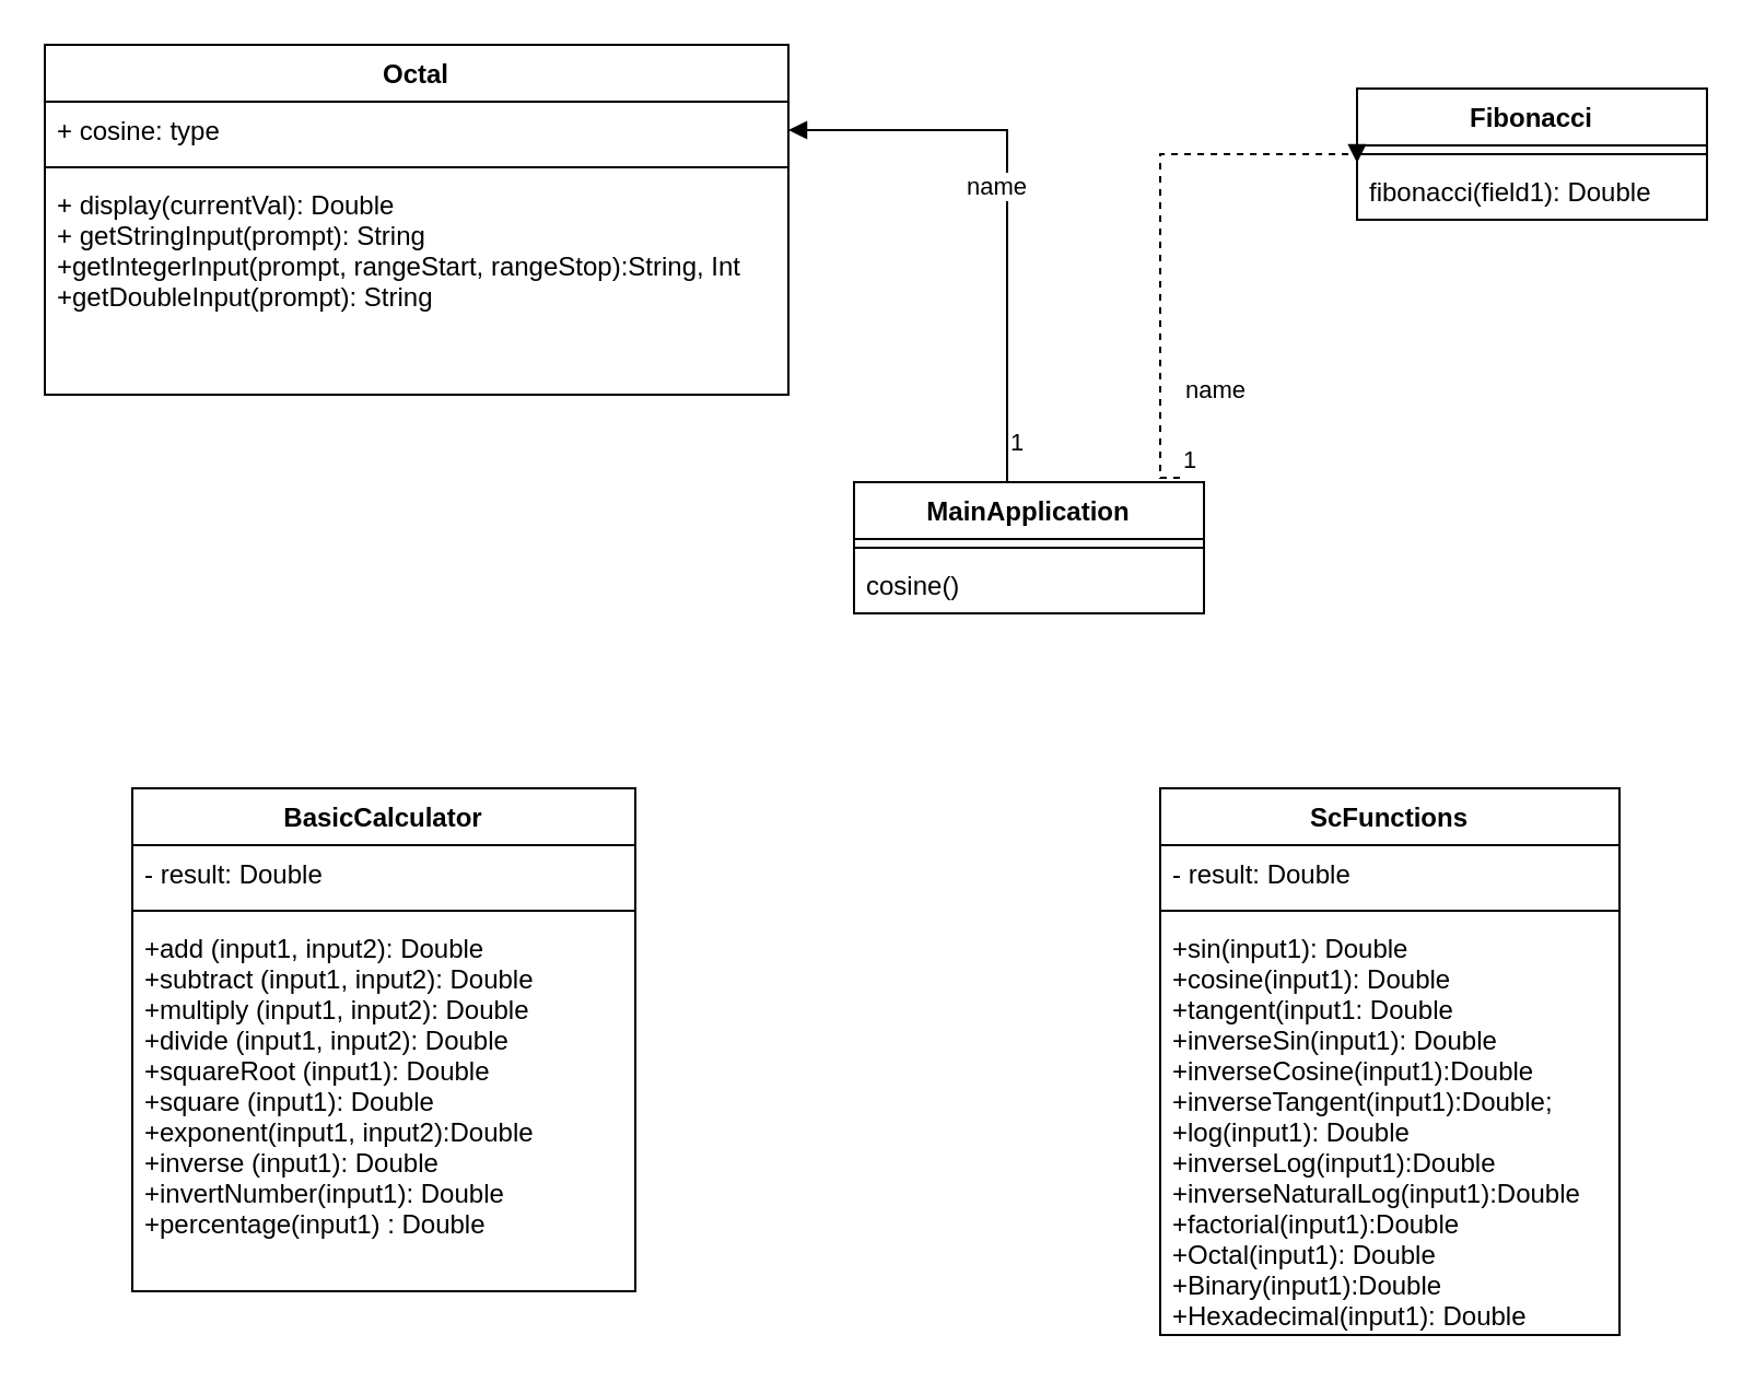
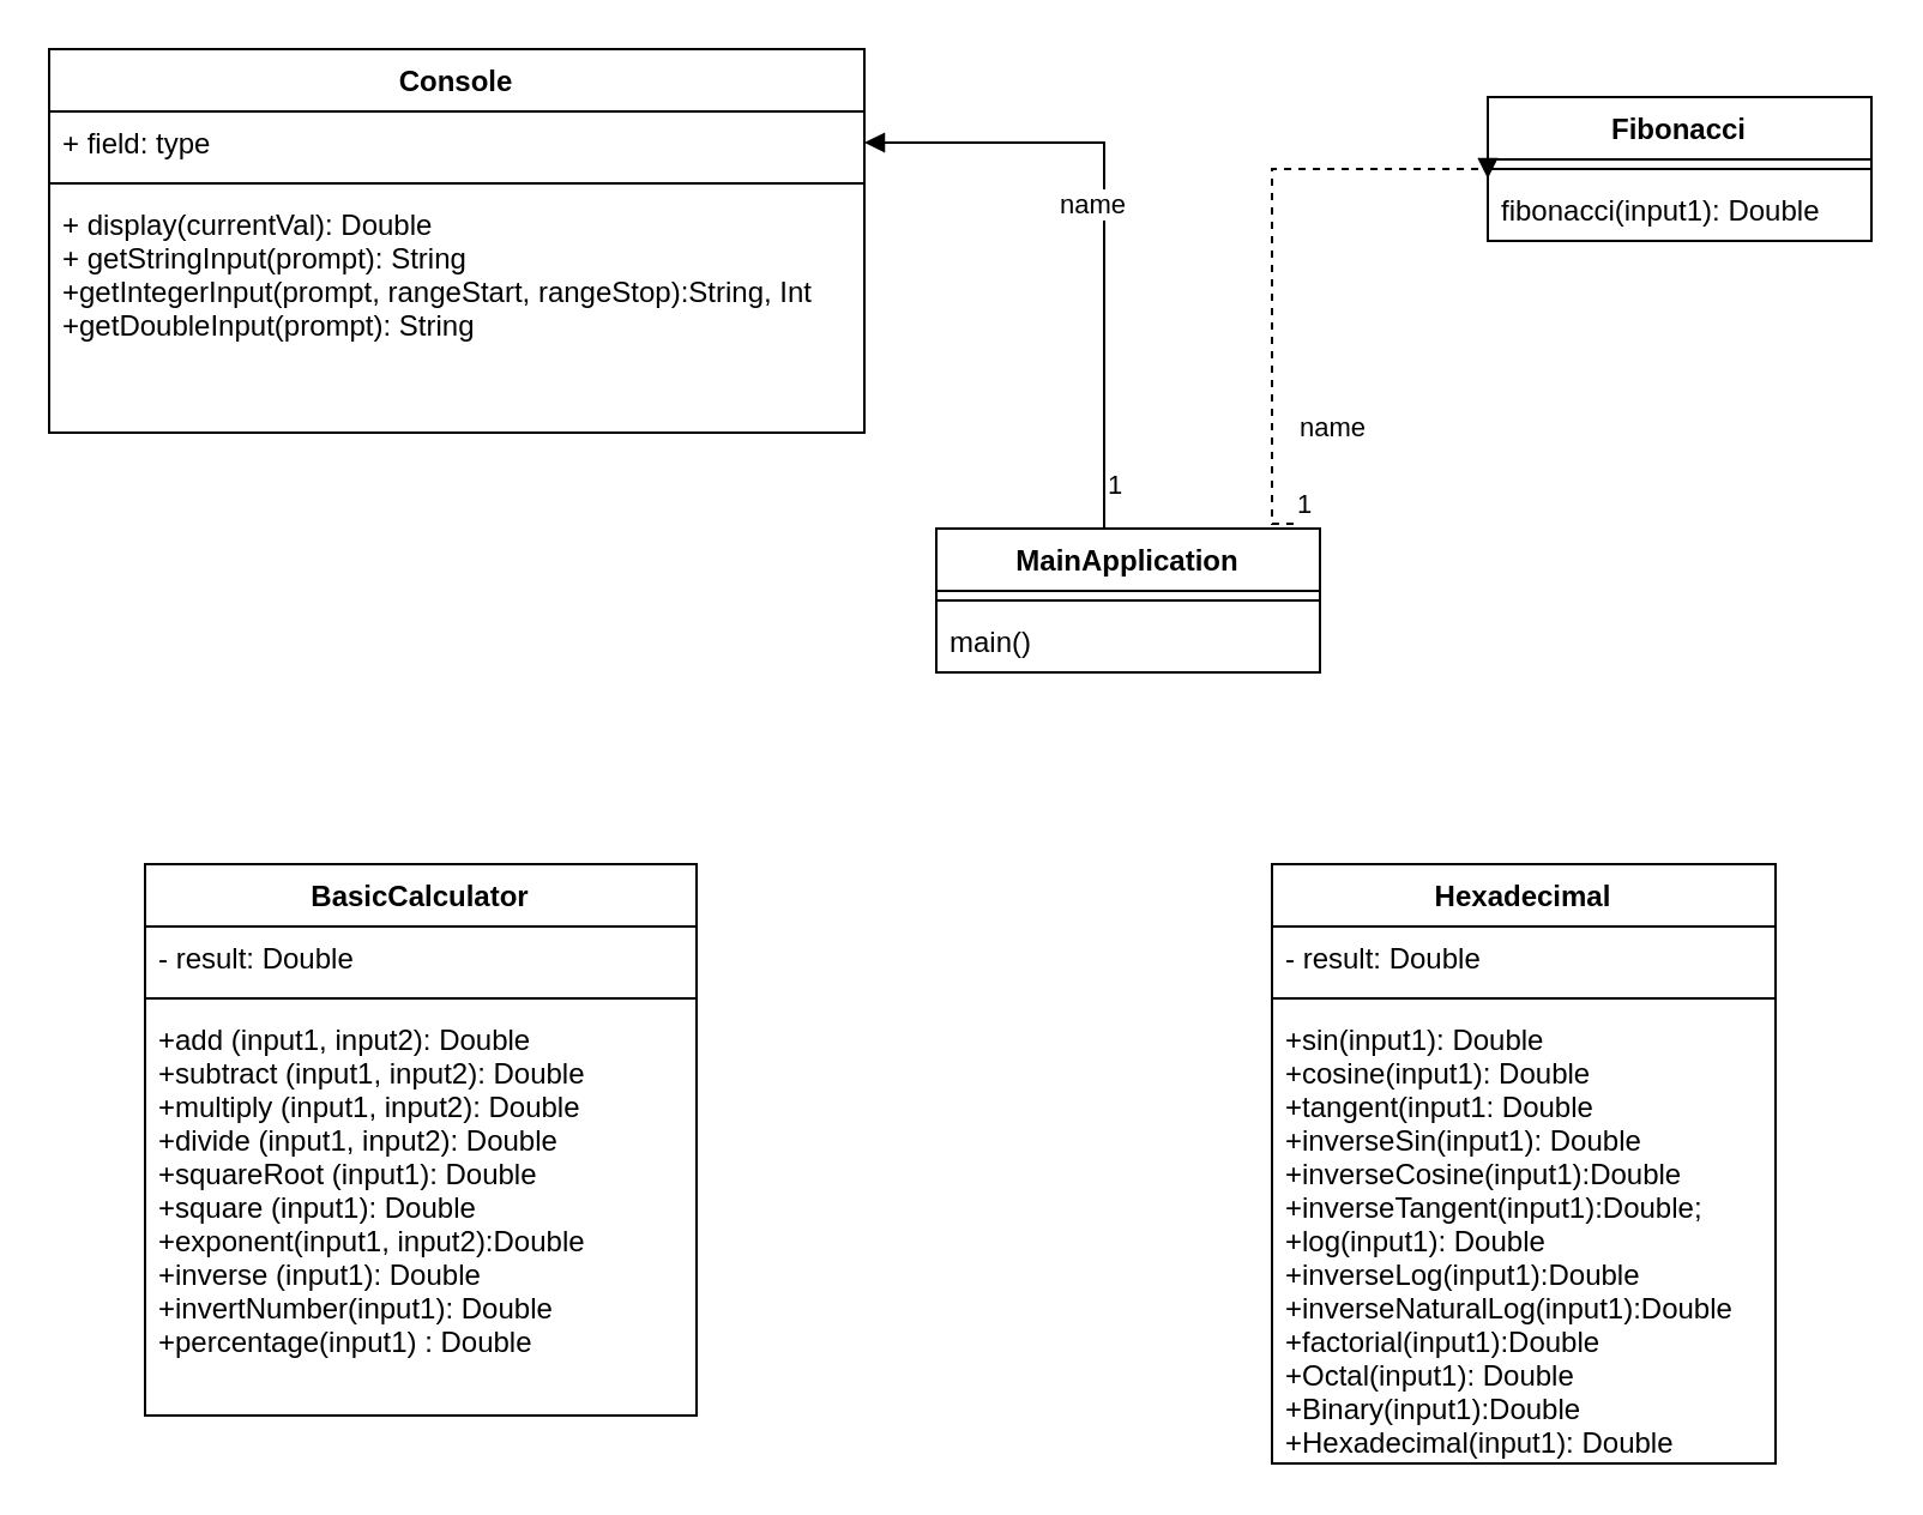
- <mxCell id="13" value="Octal" style="swimlane;fontStyle=1;align=center;verticalAlign=top;childLayout=stackLayout;horizontal=1;startSize=26;horizontalStack=0;resizeParent=1;resizeParentMax=0;resizeLast=0;collapsible=1;marginBottom=0;" vertex="1" parent="1"><mxGeometry x="20" y="20" width="340" height="160" as="geometry" /></mxCell>
+ <mxCell id="13" value="Console" style="swimlane;fontStyle=1;align=center;verticalAlign=top;childLayout=stackLayout;horizontal=1;startSize=26;horizontalStack=0;resizeParent=1;resizeParentMax=0;resizeLast=0;collapsible=1;marginBottom=0;" vertex="1" parent="1"><mxGeometry x="20" y="20" width="340" height="160" as="geometry" /></mxCell>
- <mxCell id="14" value="+ cosine: type" style="text;strokeColor=none;fillColor=none;align=left;verticalAlign=top;spacingLeft=4;spacingRight=4;overflow=hidden;rotatable=0;points=[[0,0.5],[1,0.5]];portConstraint=eastwest;" vertex="1" parent="13"><mxGeometry y="26" width="340" height="26" as="geometry" /></mxCell>
+ <mxCell id="14" value="+ field: type" style="text;strokeColor=none;fillColor=none;align=left;verticalAlign=top;spacingLeft=4;spacingRight=4;overflow=hidden;rotatable=0;points=[[0,0.5],[1,0.5]];portConstraint=eastwest;" vertex="1" parent="13"><mxGeometry y="26" width="340" height="26" as="geometry" /></mxCell>
- <mxCell id="19" value="fibonacci(field1): Double" style="text;strokeColor=none;fillColor=none;align=left;verticalAlign=top;spacingLeft=4;spacingRight=4;overflow=hidden;rotatable=0;points=[[0,0.5],[1,0.5]];portConstraint=eastwest;" vertex="1" parent="17"><mxGeometry y="34" width="160" height="26" as="geometry" /></mxCell>
+ <mxCell id="19" value="fibonacci(input1): Double" style="text;strokeColor=none;fillColor=none;align=left;verticalAlign=top;spacingLeft=4;spacingRight=4;overflow=hidden;rotatable=0;points=[[0,0.5],[1,0.5]];portConstraint=eastwest;" vertex="1" parent="17"><mxGeometry y="34" width="160" height="26" as="geometry" /></mxCell>
- <mxCell id="4" value="cosine()" style="text;strokeColor=none;fillColor=none;align=left;verticalAlign=top;spacingLeft=4;spacingRight=4;overflow=hidden;rotatable=0;points=[[0,0.5],[1,0.5]];portConstraint=eastwest;" parent="2" vertex="1"><mxGeometry y="34" width="160" height="26" as="geometry" /></mxCell>
+ <mxCell id="4" value="main()" style="text;strokeColor=none;fillColor=none;align=left;verticalAlign=top;spacingLeft=4;spacingRight=4;overflow=hidden;rotatable=0;points=[[0,0.5],[1,0.5]];portConstraint=eastwest;" parent="2" vertex="1"><mxGeometry y="34" width="160" height="26" as="geometry" /></mxCell>
- <mxCell id="9" value="ScFunctions" style="swimlane;fontStyle=1;align=center;verticalAlign=top;childLayout=stackLayout;horizontal=1;startSize=26;horizontalStack=0;resizeParent=1;resizeParentMax=0;resizeLast=0;collapsible=1;marginBottom=0;" vertex="1" parent="1"><mxGeometry x="530" y="360" width="210" height="250" as="geometry" /></mxCell>
+ <mxCell id="9" value="Hexadecimal" style="swimlane;fontStyle=1;align=center;verticalAlign=top;childLayout=stackLayout;horizontal=1;startSize=26;horizontalStack=0;resizeParent=1;resizeParentMax=0;resizeLast=0;collapsible=1;marginBottom=0;" vertex="1" parent="1"><mxGeometry x="530" y="360" width="210" height="250" as="geometry" /></mxCell>
